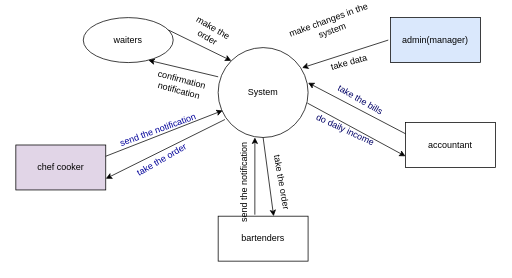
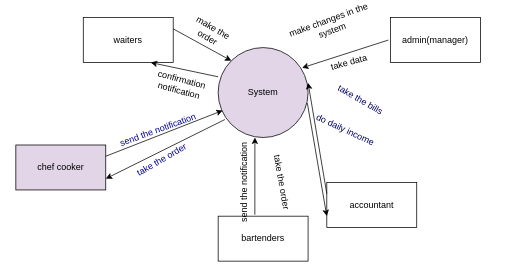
- <mxCell id="2" value="waiters" style="ellipse;whiteSpace=wrap;html=1;" vertex="1" parent="1"><mxGeometry x="110" y="20" width="120" height="60" as="geometry" /></mxCell>
+ <mxCell id="2" value="waiters" style="rounded=0;whiteSpace=wrap;html=1;" vertex="1" parent="1"><mxGeometry x="110" y="20" width="120" height="60" as="geometry" /></mxCell>
- <mxCell id="4" value="admin(manager)" style="rounded=0;whiteSpace=wrap;html=1;fillColor=#dae8fc;" vertex="1" parent="1"><mxGeometry x="520" y="20" width="120" height="60" as="geometry" /></mxCell>
+ <mxCell id="4" value="admin(manager)" style="rounded=0;whiteSpace=wrap;html=1;" vertex="1" parent="1"><mxGeometry x="520" y="20" width="120" height="60" as="geometry" /></mxCell>
- <mxCell id="7" value="System" style="ellipse;whiteSpace=wrap;html=1;aspect=fixed;" vertex="1" parent="1"><mxGeometry x="290" y="60" width="120" height="120" as="geometry" /></mxCell>
+ <mxCell id="7" value="System" style="ellipse;whiteSpace=wrap;html=1;aspect=fixed;fillColor=#e1d5e7;" vertex="1" parent="1"><mxGeometry x="290" y="60" width="120" height="120" as="geometry" /></mxCell>
- <mxCell id="5" value="accountant" style="rounded=0;whiteSpace=wrap;html=1;" vertex="1" parent="1"><mxGeometry x="540" y="160" width="120" height="60" as="geometry" /></mxCell>
+ <mxCell id="5" value="accountant" style="rounded=0;whiteSpace=wrap;html=1;" vertex="1" parent="1"><mxGeometry x="435" y="240" width="120" height="60" as="geometry" /></mxCell>
- <mxCell id="17" value="" style="endArrow=classic;html=1;exitX=0.5;exitY=1;exitDx=0;exitDy=0;entryX=0.617;entryY=0;entryDx=0;entryDy=0;entryPerimeter=0;" edge="1" parent="1" source="7" target="6"><mxGeometry width="50" height="50" relative="1" as="geometry"><mxPoint x="320" y="340" as="sourcePoint" /><mxPoint x="360" y="290" as="targetPoint" /></mxGeometry></mxCell>
